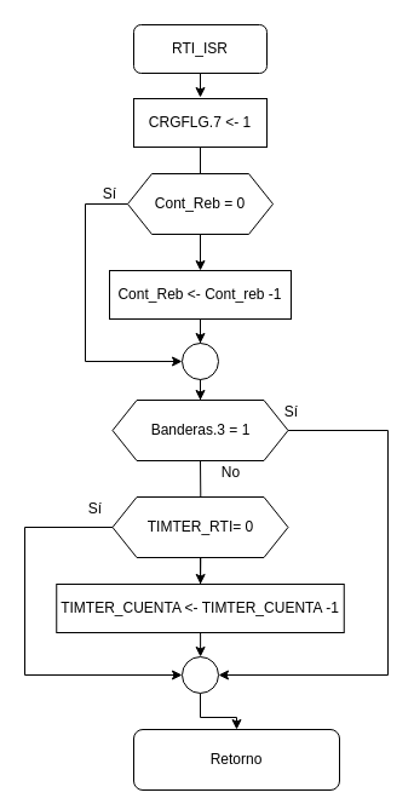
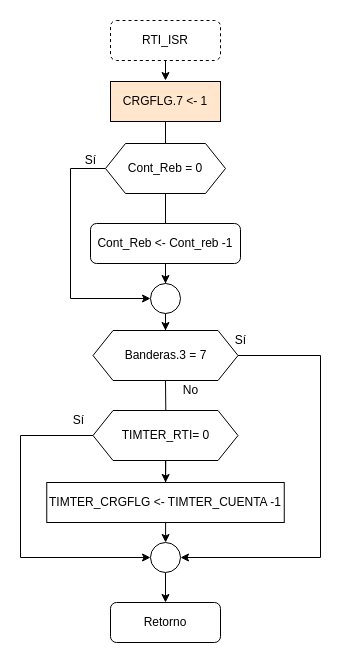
- <mxCell id="3" value="RTI_ISR" style="rounded=1;whiteSpace=wrap;html=1;" parent="1" vertex="1"><mxGeometry x="110" y="20" width="110" height="40" as="geometry" /></mxCell>
+ <mxCell id="3" value="RTI_ISR" style="rounded=1;whiteSpace=wrap;html=1;dashed=1;" parent="1" vertex="1"><mxGeometry x="110" y="20" width="110" height="40" as="geometry" /></mxCell>
- <mxCell id="6" value="CRGFLG.7 &amp;lt;- 1" style="rounded=0;whiteSpace=wrap;html=1;" parent="1" vertex="1"><mxGeometry x="110" y="81" width="110" height="40" as="geometry" /></mxCell>
+ <mxCell id="6" value="CRGFLG.7 &amp;lt;- 1" style="rounded=0;whiteSpace=wrap;html=1;fillColor=#ffe6cc;" parent="1" vertex="1"><mxGeometry x="110" y="81" width="110" height="40" as="geometry" /></mxCell>
- <mxCell id="7" value="" style="edgeStyle=orthogonalEdgeStyle;rounded=0;orthogonalLoop=1;jettySize=auto;html=1;" parent="1" source="9" target="11" edge="1"><mxGeometry relative="1" as="geometry" /></mxCell>
+ <mxCell id="7" value="" style="edgeStyle=orthogonalEdgeStyle;rounded=0;orthogonalLoop=1;jettySize=auto;html=1;endArrow=none;" parent="1" source="9" target="11" edge="1"><mxGeometry relative="1" as="geometry" /></mxCell>
- <mxCell id="11" value="Cont_Reb &amp;lt;- Cont_reb -1" style="rounded=0;whiteSpace=wrap;html=1;" parent="1" vertex="1"><mxGeometry x="90" y="223" width="150" height="40" as="geometry" /></mxCell>
+ <mxCell id="11" value="Cont_Reb &amp;lt;- Cont_reb -1" style="whiteSpace=wrap;html=1;rounded=1;" parent="1" vertex="1"><mxGeometry x="90" y="223" width="150" height="40" as="geometry" /></mxCell>
- <mxCell id="25" value="Banderas.3 = 1" style="shape=hexagon;perimeter=hexagonPerimeter2;whiteSpace=wrap;html=1;fixedSize=1;" vertex="1" parent="1"><mxGeometry x="92.5" y="330" width="145" height="50" as="geometry" /></mxCell>
+ <mxCell id="25" value="Banderas.3 = 7" style="shape=hexagon;perimeter=hexagonPerimeter2;whiteSpace=wrap;html=1;fixedSize=1;" vertex="1" parent="1"><mxGeometry x="92.5" y="330" width="145" height="50" as="geometry" /></mxCell>
- <mxCell id="20" value="TIMTER_CUENTA &amp;lt;- TIMTER_CUENTA -1" style="rounded=0;whiteSpace=wrap;html=1;" parent="1" vertex="1"><mxGeometry x="46.25" y="482" width="237.5" height="40" as="geometry" /></mxCell>
+ <mxCell id="20" value="TIMTER_CRGFLG &amp;lt;- TIMTER_CUENTA -1" style="rounded=0;whiteSpace=wrap;html=1;" parent="1" vertex="1"><mxGeometry x="46.25" y="482" width="237.5" height="40" as="geometry" /></mxCell>
- <mxCell id="4" value="Retorno" style="rounded=1;whiteSpace=wrap;html=1;" parent="1" vertex="1"><mxGeometry x="110" y="602" width="170" height="50" as="geometry" /></mxCell>
+ <mxCell id="4" value="Retorno" style="rounded=1;whiteSpace=wrap;html=1;" parent="1" vertex="1"><mxGeometry x="110" y="602" width="110" height="40" as="geometry" /></mxCell>
